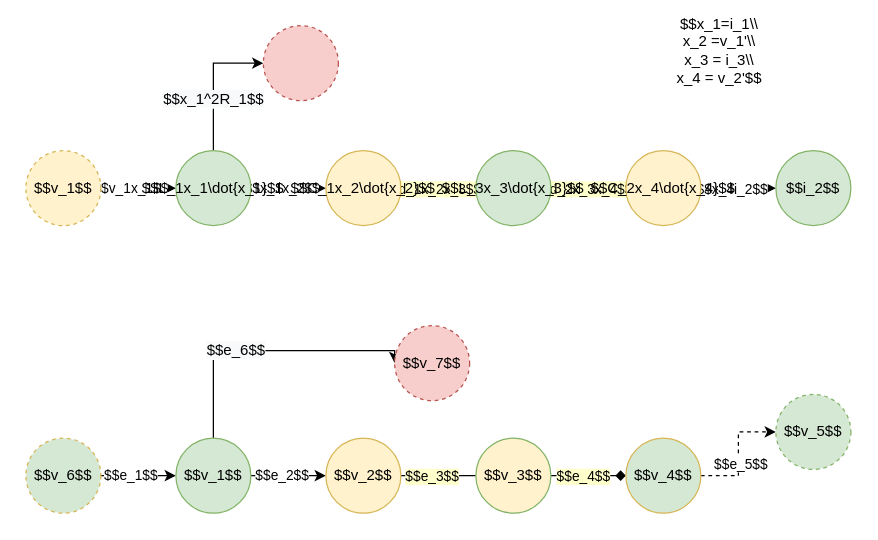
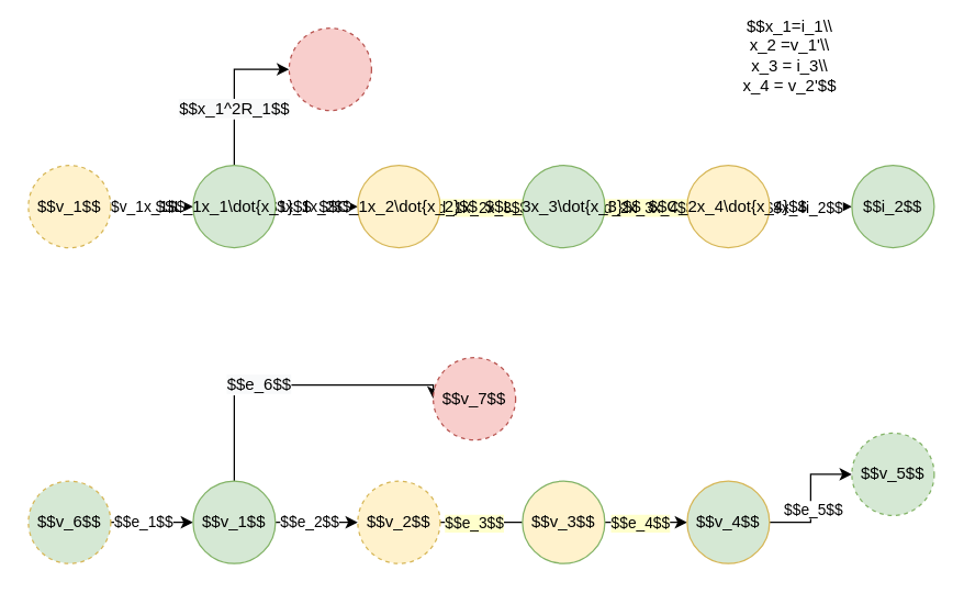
- <mxCell id="36" style="edgeStyle=orthogonalEdgeStyle;rounded=0;orthogonalLoop=1;jettySize=auto;html=1;exitX=1;exitY=0.5;exitDx=0;exitDy=0;entryX=0;entryY=0.5;entryDx=0;entryDy=0;labelBackgroundColor=none;dashed=1;" parent="1" source="38" target="39" edge="1"><mxGeometry relative="1" as="geometry" /></mxCell>
+ <mxCell id="36" style="edgeStyle=orthogonalEdgeStyle;rounded=0;orthogonalLoop=1;jettySize=auto;html=1;exitX=1;exitY=0.5;exitDx=0;exitDy=0;entryX=0;entryY=0.5;entryDx=0;entryDy=0;labelBackgroundColor=none;" parent="1" source="38" target="39" edge="1"><mxGeometry relative="1" as="geometry" /></mxCell>
- <mxCell id="32" value="$$v_2$$" style="ellipse;whiteSpace=wrap;html=1;aspect=fixed;fillColor=#fff2cc;strokeColor=#d6b656;" parent="1" vertex="1"><mxGeometry x="260" y="350" width="60" height="60" as="geometry" /></mxCell>
+ <mxCell id="32" value="$$v_2$$" style="ellipse;whiteSpace=wrap;html=1;aspect=fixed;fillColor=#fff2cc;strokeColor=#d6b656;dashed=1;" parent="1" vertex="1"><mxGeometry x="260" y="350" width="60" height="60" as="geometry" /></mxCell>
- <mxCell id="33" style="edgeStyle=orthogonalEdgeStyle;rounded=0;orthogonalLoop=1;jettySize=auto;html=1;exitX=1;exitY=0.5;exitDx=0;exitDy=0;entryX=0;entryY=0.5;entryDx=0;entryDy=0;labelBackgroundColor=none;endArrow=diamond;" parent="1" source="35" target="38" edge="1"><mxGeometry relative="1" as="geometry"><Array as="points"><mxPoint x="480" y="380" /><mxPoint x="480" y="380" /></Array></mxGeometry></mxCell>
+ <mxCell id="33" style="edgeStyle=orthogonalEdgeStyle;rounded=0;orthogonalLoop=1;jettySize=auto;html=1;exitX=1;exitY=0.5;exitDx=0;exitDy=0;entryX=0;entryY=0.5;entryDx=0;entryDy=0;labelBackgroundColor=none;" parent="1" source="35" target="38" edge="1"><mxGeometry relative="1" as="geometry"><Array as="points"><mxPoint x="480" y="380" /><mxPoint x="480" y="380" /></Array></mxGeometry></mxCell>
